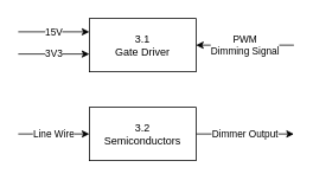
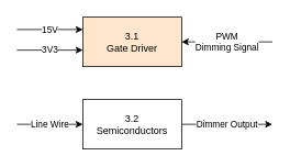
- <mxCell id="2" value="3.1&lt;br&gt;Gate Driver" style="rounded=0;whiteSpace=wrap;html=1;" vertex="1" parent="1"><mxGeometry x="100" y="20" width="120" height="60" as="geometry" /></mxCell>
+ <mxCell id="2" value="3.1&lt;br&gt;Gate Driver" style="rounded=0;whiteSpace=wrap;html=1;fillColor=#ffe6cc;" vertex="1" parent="1"><mxGeometry x="100" y="20" width="120" height="60" as="geometry" /></mxCell>
